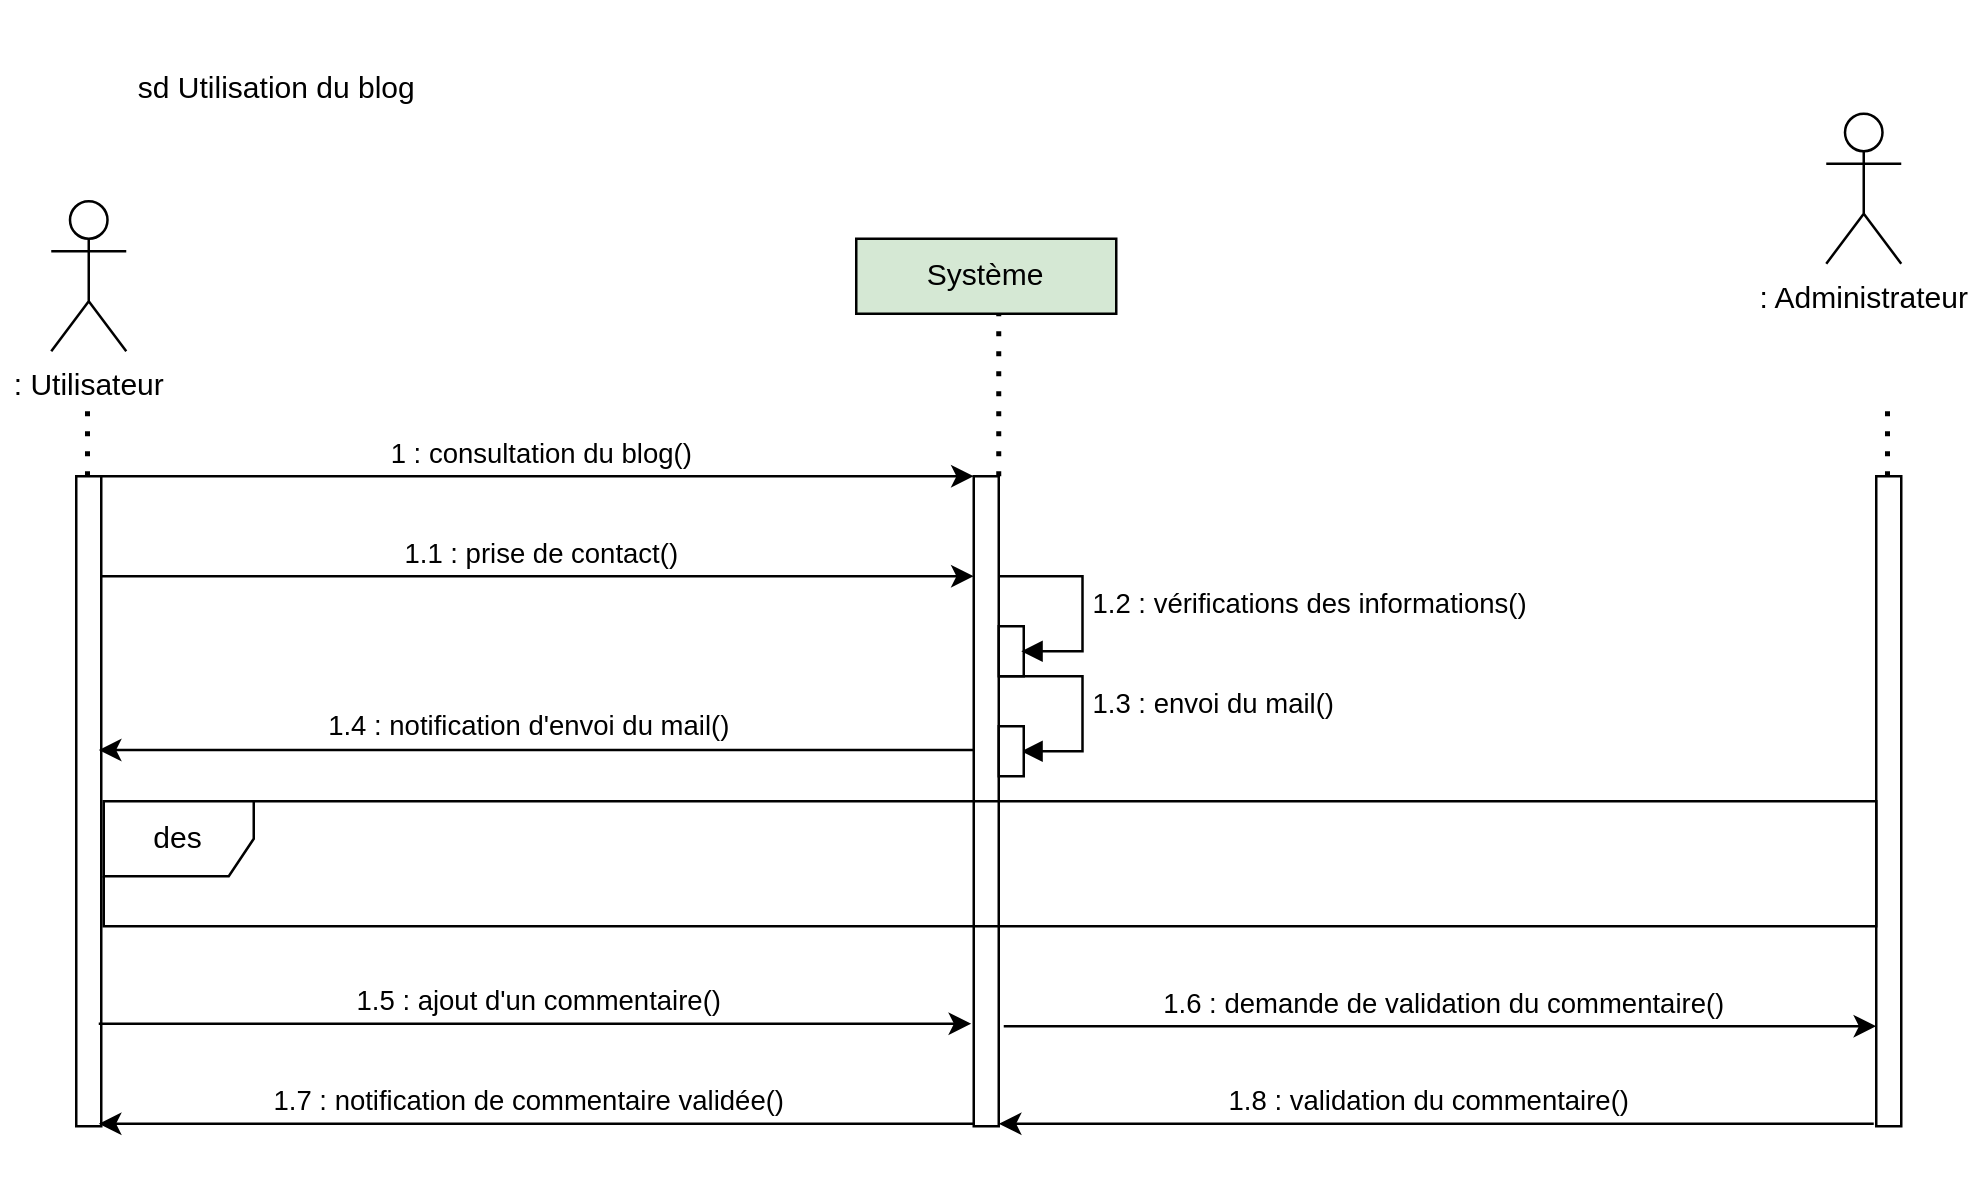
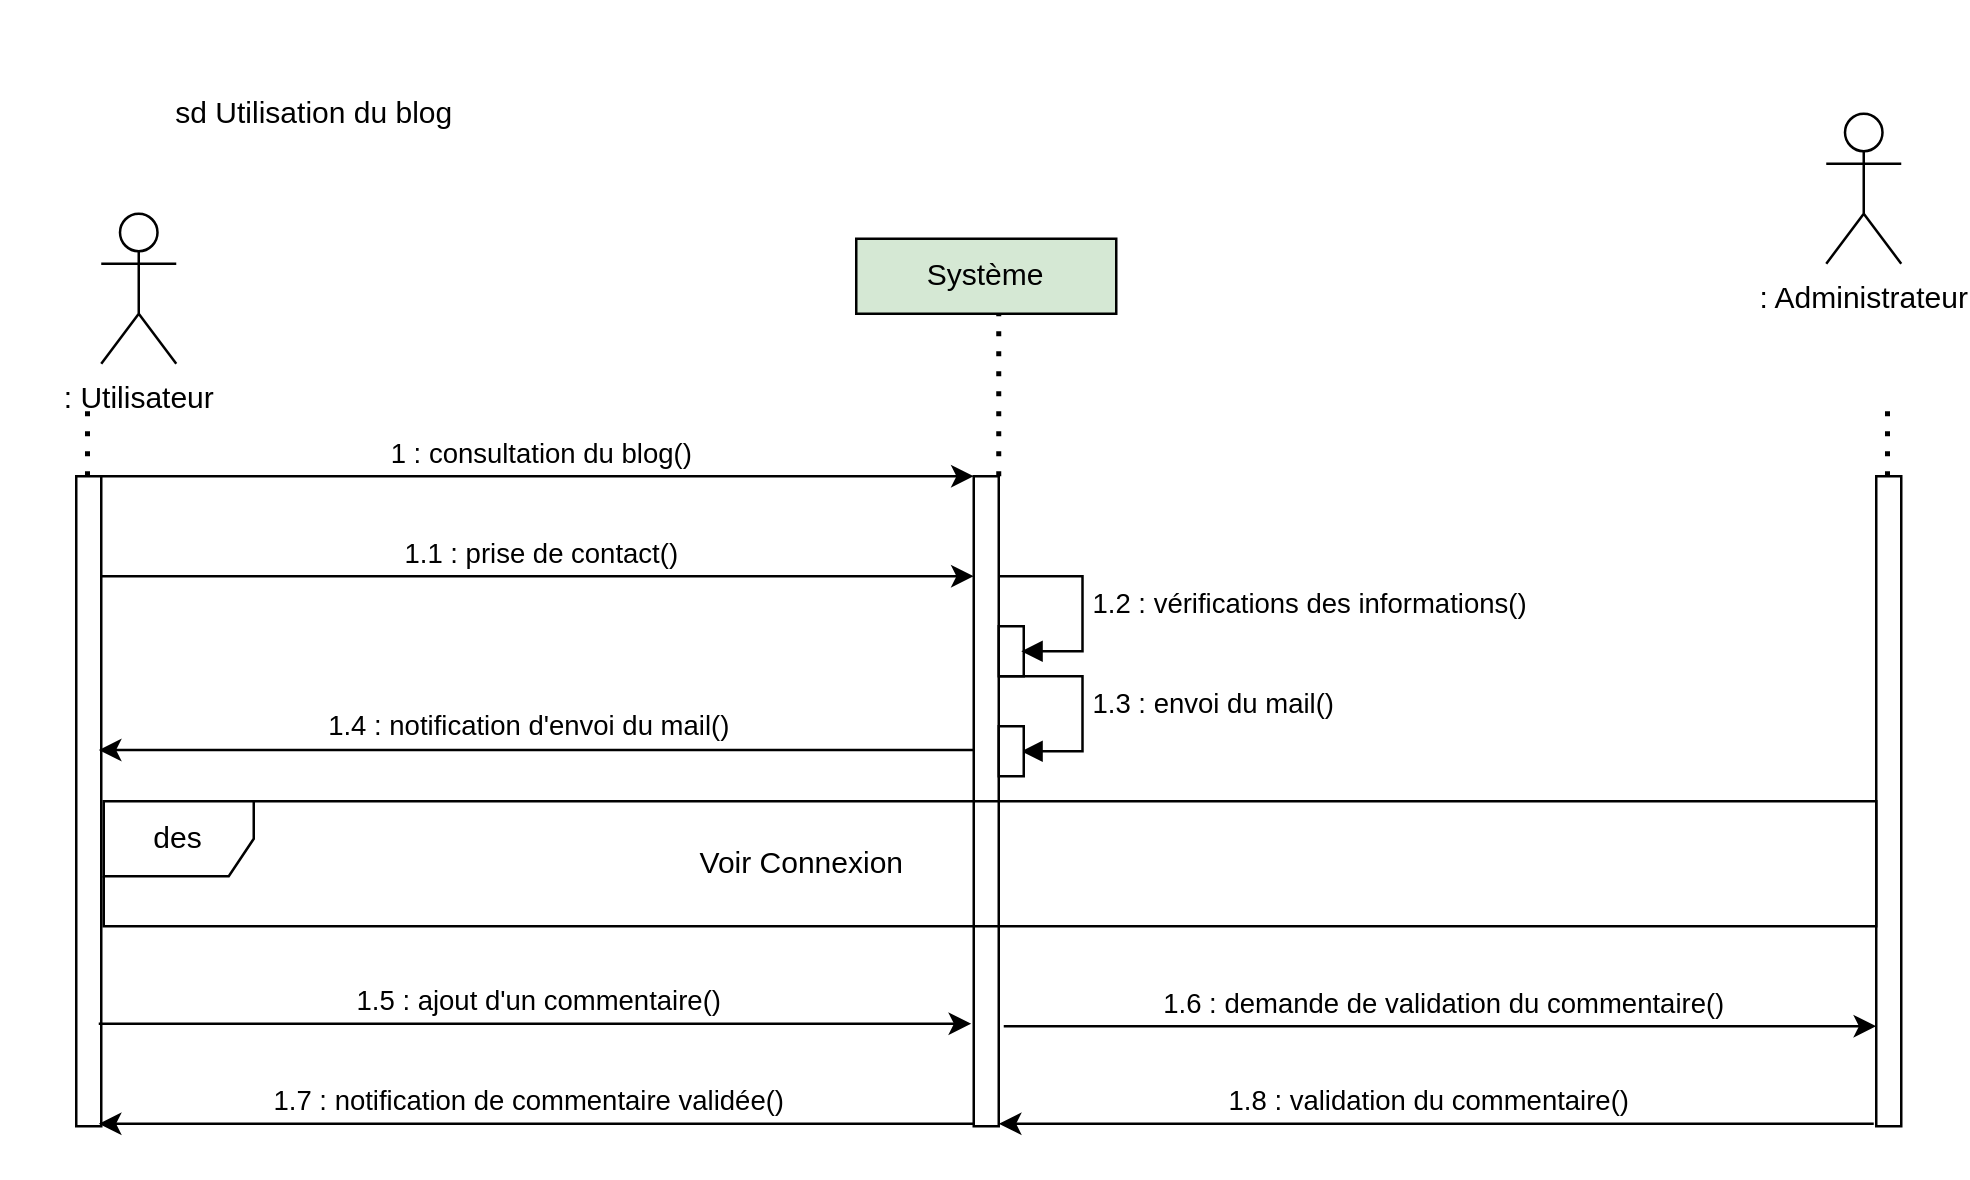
- <mxCell id="10" value="sd Utilisation du blog" style="text;html=1;align=center;verticalAlign=middle;resizable=0;points=[];autosize=1;strokeColor=none;fillColor=none;" parent="1" vertex="1"><mxGeometry x="45" y="20" width="130" height="30" as="geometry" /></mxCell>
+ <mxCell id="10" value="sd Utilisation du blog" style="text;html=1;align=center;verticalAlign=middle;resizable=0;points=[];autosize=1;strokeColor=none;fillColor=none;" parent="1" vertex="1"><mxGeometry x="60" y="30" width="130" height="30" as="geometry" /></mxCell>
- <mxCell id="3" value=": Utilisateur" style="shape=umlActor;verticalLabelPosition=bottom;verticalAlign=top;html=1;outlineConnect=0;" parent="1" vertex="1"><mxGeometry x="20" y="80" width="30" height="60" as="geometry" /></mxCell>
+ <mxCell id="3" value=": Utilisateur" style="shape=umlActor;verticalLabelPosition=bottom;verticalAlign=top;html=1;outlineConnect=0;" parent="1" vertex="1"><mxGeometry x="40" y="85" width="30" height="60" as="geometry" /></mxCell>
+ <mxCell id="31" value="Voir Connexion" style="text;html=1;align=center;verticalAlign=middle;resizable=0;points=[];autosize=1;strokeColor=none;fillColor=none;" vertex="1" parent="1"><mxGeometry x="270" y="330" width="100" height="30" as="geometry" /></mxCell>
